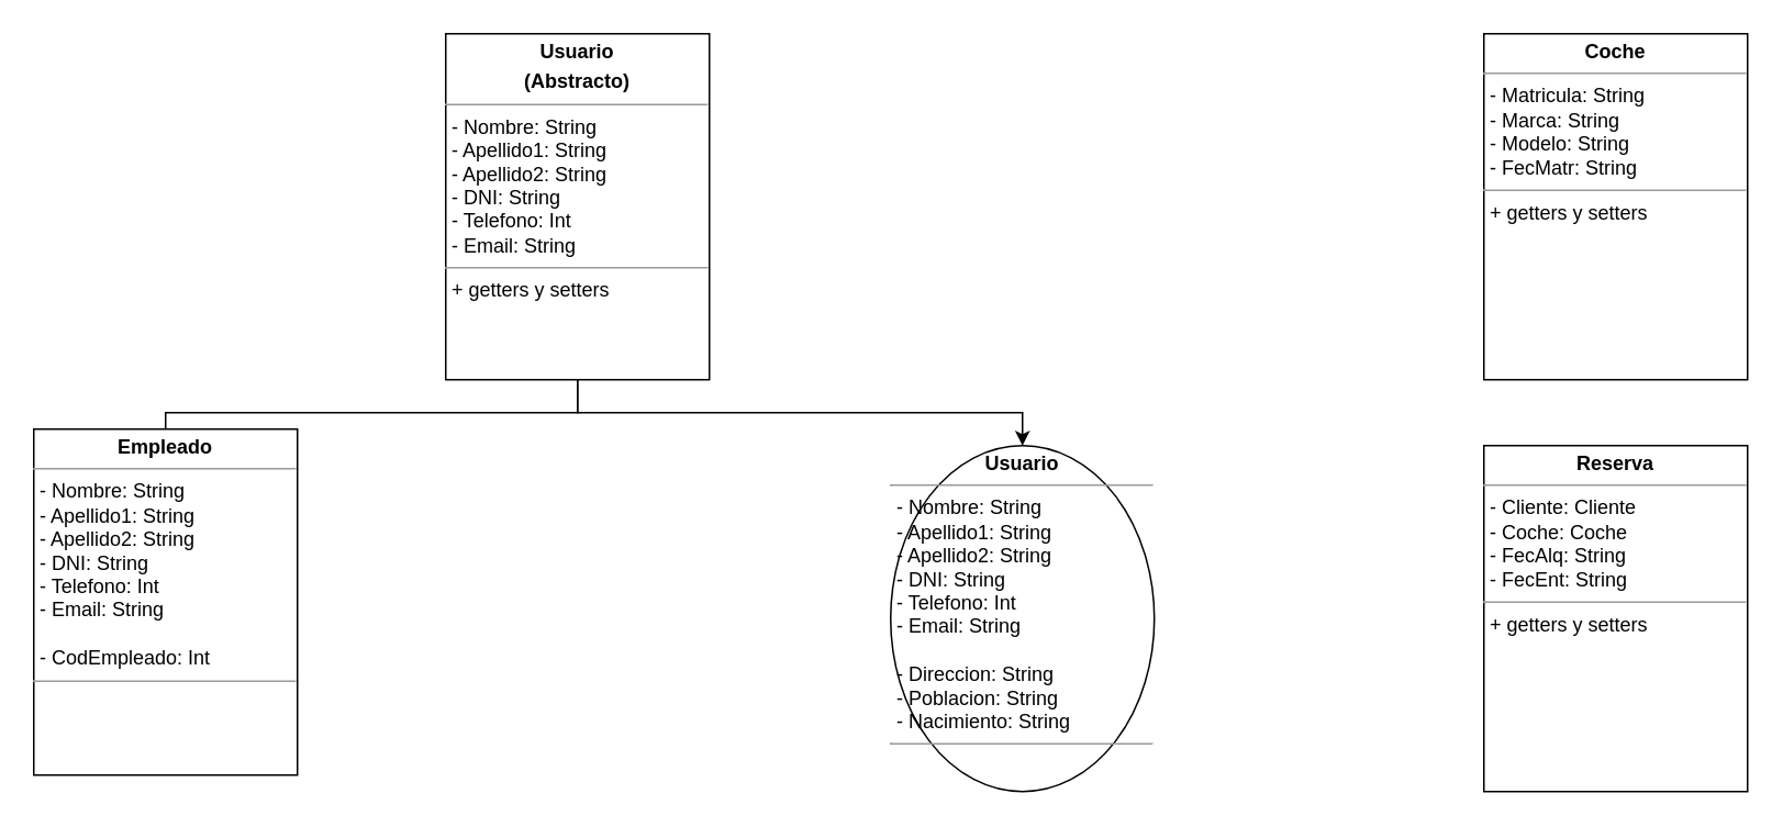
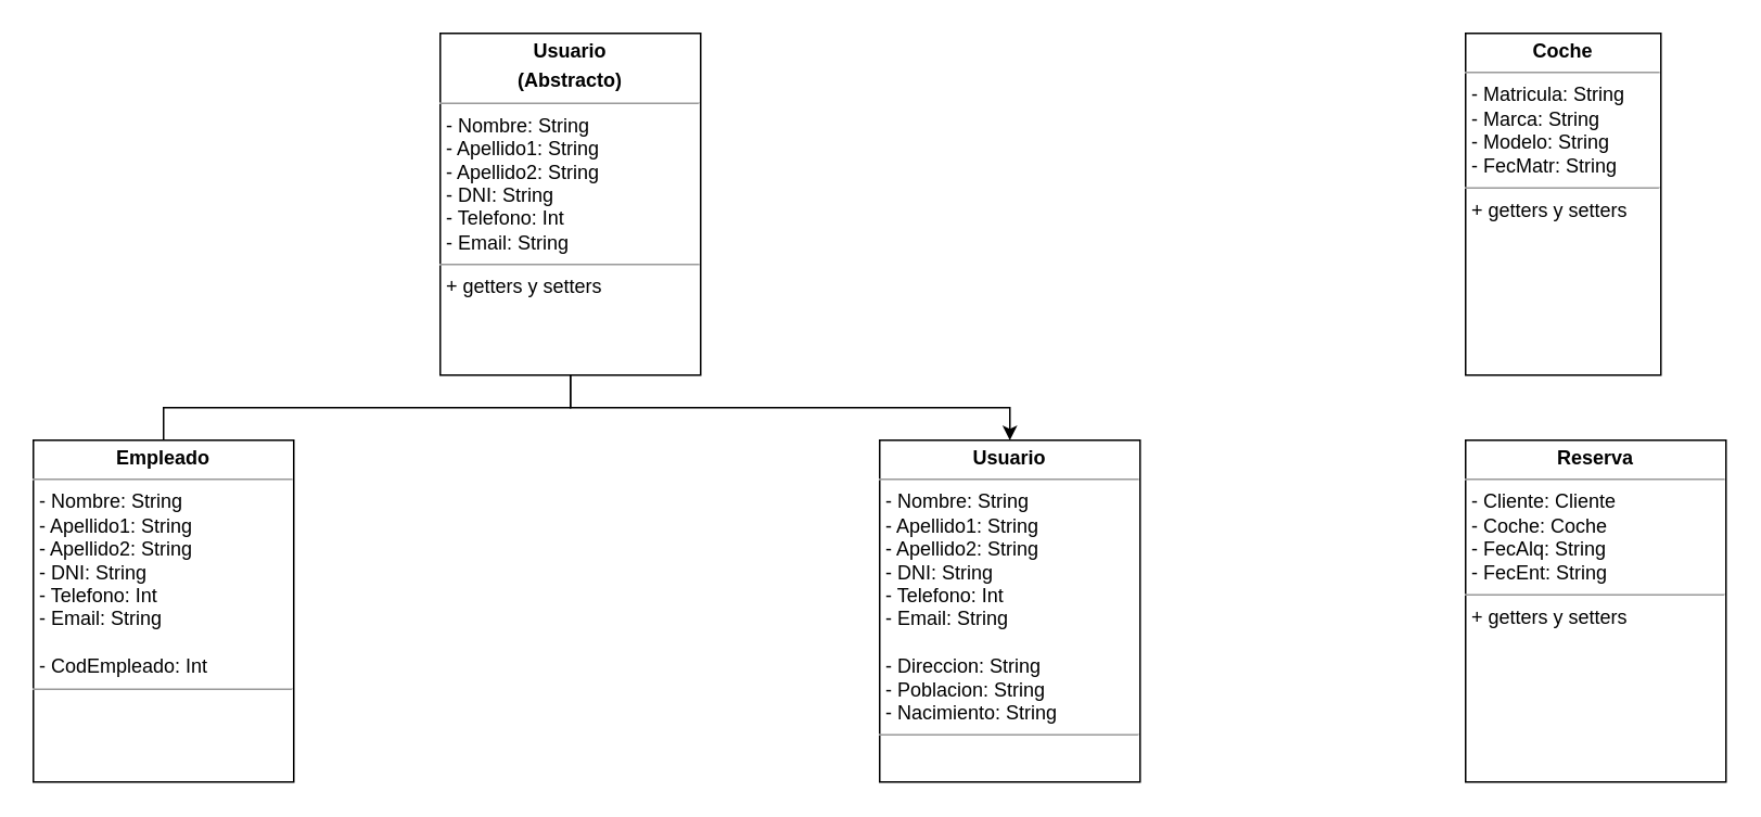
- <mxCell id="7" value="&lt;p style=&quot;margin: 0px ; margin-top: 4px ; text-align: center&quot;&gt;&lt;b&gt;Coche&lt;/b&gt;&lt;br&gt;&lt;/p&gt;&lt;hr size=&quot;1&quot;&gt;&lt;p style=&quot;margin: 0px ; margin-left: 4px&quot;&gt;- Matricula: String&lt;br&gt;&lt;/p&gt;&lt;p style=&quot;margin: 0px ; margin-left: 4px&quot;&gt;- Marca: String&lt;/p&gt;&lt;p style=&quot;margin: 0px ; margin-left: 4px&quot;&gt;- Modelo: String&lt;/p&gt;&lt;p style=&quot;margin: 0px ; margin-left: 4px&quot;&gt;- FecMatr: String&lt;/p&gt;&lt;hr size=&quot;1&quot;&gt;&lt;p style=&quot;margin: 0px ; margin-left: 4px&quot;&gt;+ getters y setters&lt;br&gt;&lt;/p&gt;" style="verticalAlign=top;align=left;overflow=fill;fontSize=12;fontFamily=Helvetica;html=1;" vertex="1" parent="1"><mxGeometry x="900" y="20" width="160" height="210" as="geometry" /></mxCell>
+ <mxCell id="7" value="&lt;p style=&quot;margin: 0px ; margin-top: 4px ; text-align: center&quot;&gt;&lt;b&gt;Coche&lt;/b&gt;&lt;br&gt;&lt;/p&gt;&lt;hr size=&quot;1&quot;&gt;&lt;p style=&quot;margin: 0px ; margin-left: 4px&quot;&gt;- Matricula: String&lt;br&gt;&lt;/p&gt;&lt;p style=&quot;margin: 0px ; margin-left: 4px&quot;&gt;- Marca: String&lt;/p&gt;&lt;p style=&quot;margin: 0px ; margin-left: 4px&quot;&gt;- Modelo: String&lt;/p&gt;&lt;p style=&quot;margin: 0px ; margin-left: 4px&quot;&gt;- FecMatr: String&lt;/p&gt;&lt;hr size=&quot;1&quot;&gt;&lt;p style=&quot;margin: 0px ; margin-left: 4px&quot;&gt;+ getters y setters&lt;br&gt;&lt;/p&gt;" style="verticalAlign=top;align=left;overflow=fill;fontSize=12;fontFamily=Helvetica;html=1;" vertex="1" parent="1"><mxGeometry x="900" y="20" width="120" height="210" as="geometry" /></mxCell>
- <mxCell id="4" value="&lt;p style=&quot;margin: 0px ; margin-top: 4px ; text-align: center&quot;&gt;&lt;b&gt;Empleado&lt;/b&gt;&lt;br&gt;&lt;/p&gt;&lt;hr size=&quot;1&quot;&gt;&lt;p style=&quot;margin: 0px ; margin-left: 4px&quot;&gt;- Nombre: String&lt;br&gt;&lt;/p&gt;&lt;p style=&quot;margin: 0px ; margin-left: 4px&quot;&gt;- Apellido1: String&lt;/p&gt;&lt;p style=&quot;margin: 0px ; margin-left: 4px&quot;&gt;- Apellido2: String&lt;/p&gt;&lt;p style=&quot;margin: 0px ; margin-left: 4px&quot;&gt;- DNI: String&lt;/p&gt;&lt;p style=&quot;margin: 0px ; margin-left: 4px&quot;&gt;- Telefono: Int&lt;/p&gt;&lt;p style=&quot;margin: 0px ; margin-left: 4px&quot;&gt;- Email: String&lt;/p&gt;&lt;p style=&quot;margin: 0px ; margin-left: 4px&quot;&gt;&lt;br&gt;&lt;/p&gt;&lt;p style=&quot;margin: 0px ; margin-left: 4px&quot;&gt;- CodEmpleado: Int&lt;br&gt;&lt;/p&gt;&lt;hr size=&quot;1&quot;&gt;&lt;p style=&quot;margin: 0px ; margin-left: 4px&quot;&gt;&lt;br&gt;&lt;/p&gt;" style="verticalAlign=top;align=left;overflow=fill;fontSize=12;fontFamily=Helvetica;html=1;" vertex="1" parent="1"><mxGeometry x="20" y="260" width="160" height="210" as="geometry" /></mxCell>
+ <mxCell id="4" value="&lt;p style=&quot;margin: 0px ; margin-top: 4px ; text-align: center&quot;&gt;&lt;b&gt;Empleado&lt;/b&gt;&lt;br&gt;&lt;/p&gt;&lt;hr size=&quot;1&quot;&gt;&lt;p style=&quot;margin: 0px ; margin-left: 4px&quot;&gt;- Nombre: String&lt;br&gt;&lt;/p&gt;&lt;p style=&quot;margin: 0px ; margin-left: 4px&quot;&gt;- Apellido1: String&lt;/p&gt;&lt;p style=&quot;margin: 0px ; margin-left: 4px&quot;&gt;- Apellido2: String&lt;/p&gt;&lt;p style=&quot;margin: 0px ; margin-left: 4px&quot;&gt;- DNI: String&lt;/p&gt;&lt;p style=&quot;margin: 0px ; margin-left: 4px&quot;&gt;- Telefono: Int&lt;/p&gt;&lt;p style=&quot;margin: 0px ; margin-left: 4px&quot;&gt;- Email: String&lt;/p&gt;&lt;p style=&quot;margin: 0px ; margin-left: 4px&quot;&gt;&lt;br&gt;&lt;/p&gt;&lt;p style=&quot;margin: 0px ; margin-left: 4px&quot;&gt;- CodEmpleado: Int&lt;br&gt;&lt;/p&gt;&lt;hr size=&quot;1&quot;&gt;&lt;p style=&quot;margin: 0px ; margin-left: 4px&quot;&gt;&lt;br&gt;&lt;/p&gt;" style="verticalAlign=top;align=left;overflow=fill;fontSize=12;fontFamily=Helvetica;html=1;" vertex="1" parent="1"><mxGeometry x="20" y="270" width="160" height="210" as="geometry" /></mxCell>
- <mxCell id="5" value="&lt;p style=&quot;margin: 0px ; margin-top: 4px ; text-align: center&quot;&gt;&lt;b&gt;Usuario&lt;/b&gt;&lt;/p&gt;&lt;hr size=&quot;1&quot;&gt;&lt;p style=&quot;margin: 0px ; margin-left: 4px&quot;&gt;- Nombre: String&lt;br&gt;&lt;/p&gt;&lt;p style=&quot;margin: 0px ; margin-left: 4px&quot;&gt;- Apellido1: String&lt;/p&gt;&lt;p style=&quot;margin: 0px ; margin-left: 4px&quot;&gt;- Apellido2: String&lt;/p&gt;&lt;p style=&quot;margin: 0px ; margin-left: 4px&quot;&gt;- DNI: String&lt;/p&gt;&lt;p style=&quot;margin: 0px ; margin-left: 4px&quot;&gt;- Telefono: Int&lt;/p&gt;&lt;p style=&quot;margin: 0px ; margin-left: 4px&quot;&gt;- Email: String&lt;/p&gt;&lt;p style=&quot;margin: 0px ; margin-left: 4px&quot;&gt;&lt;br&gt;&lt;/p&gt;&lt;p style=&quot;margin: 0px ; margin-left: 4px&quot;&gt;- Direccion: String&lt;br&gt;&lt;/p&gt;&lt;p style=&quot;margin: 0px ; margin-left: 4px&quot;&gt;- Poblacion: String&lt;br&gt;&lt;/p&gt;&lt;p style=&quot;margin: 0px ; margin-left: 4px&quot;&gt;- Nacimiento: String&lt;br&gt;&lt;/p&gt;&lt;hr size=&quot;1&quot;&gt;" style="ellipse;verticalAlign=top;align=left;overflow=fill;fontSize=12;fontFamily=Helvetica;html=1;" vertex="1" parent="1"><mxGeometry x="540" y="270" width="160" height="210" as="geometry" /></mxCell>
+ <mxCell id="5" value="&lt;p style=&quot;margin: 0px ; margin-top: 4px ; text-align: center&quot;&gt;&lt;b&gt;Usuario&lt;/b&gt;&lt;/p&gt;&lt;hr size=&quot;1&quot;&gt;&lt;p style=&quot;margin: 0px ; margin-left: 4px&quot;&gt;- Nombre: String&lt;br&gt;&lt;/p&gt;&lt;p style=&quot;margin: 0px ; margin-left: 4px&quot;&gt;- Apellido1: String&lt;/p&gt;&lt;p style=&quot;margin: 0px ; margin-left: 4px&quot;&gt;- Apellido2: String&lt;/p&gt;&lt;p style=&quot;margin: 0px ; margin-left: 4px&quot;&gt;- DNI: String&lt;/p&gt;&lt;p style=&quot;margin: 0px ; margin-left: 4px&quot;&gt;- Telefono: Int&lt;/p&gt;&lt;p style=&quot;margin: 0px ; margin-left: 4px&quot;&gt;- Email: String&lt;/p&gt;&lt;p style=&quot;margin: 0px ; margin-left: 4px&quot;&gt;&lt;br&gt;&lt;/p&gt;&lt;p style=&quot;margin: 0px ; margin-left: 4px&quot;&gt;- Direccion: String&lt;br&gt;&lt;/p&gt;&lt;p style=&quot;margin: 0px ; margin-left: 4px&quot;&gt;- Poblacion: String&lt;br&gt;&lt;/p&gt;&lt;p style=&quot;margin: 0px ; margin-left: 4px&quot;&gt;- Nacimiento: String&lt;br&gt;&lt;/p&gt;&lt;hr size=&quot;1&quot;&gt;" style="verticalAlign=top;align=left;overflow=fill;fontSize=12;fontFamily=Helvetica;html=1;" vertex="1" parent="1"><mxGeometry x="540" y="270" width="160" height="210" as="geometry" /></mxCell>
